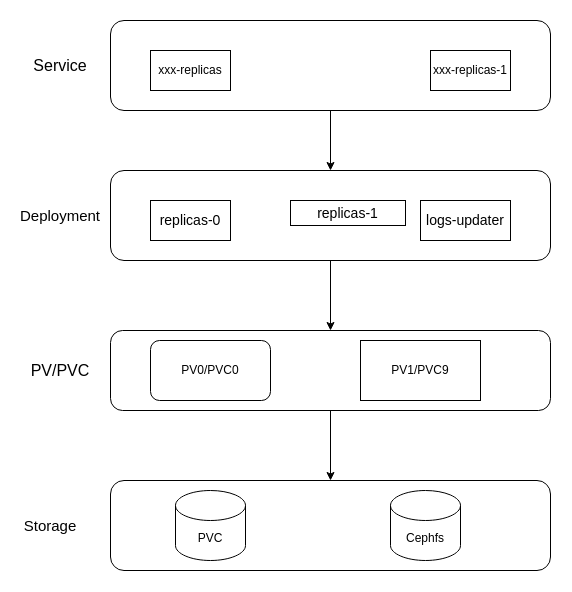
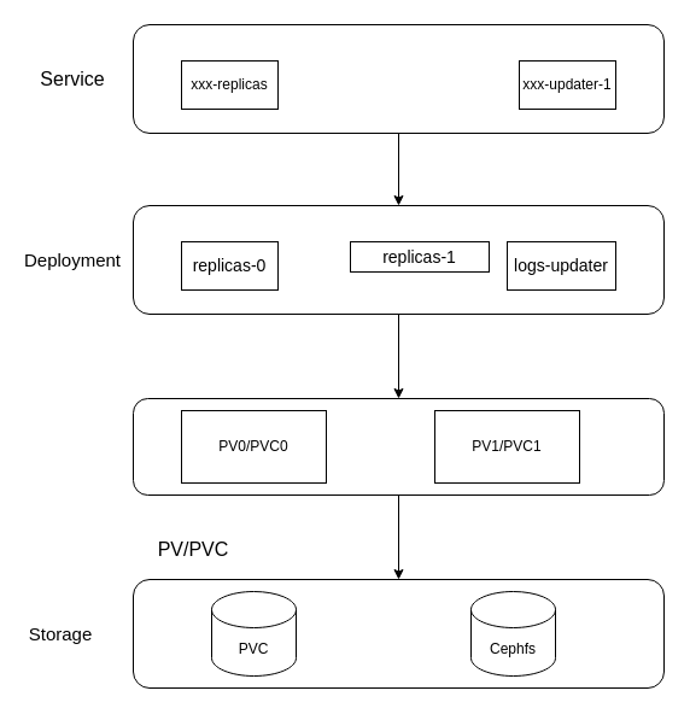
- <mxCell id="21" value="xxx-replicas-1" style="rounded=0;whiteSpace=wrap;html=1;" vertex="1" parent="1"><mxGeometry x="430" y="50" width="80" height="40" as="geometry" /></mxCell>
+ <mxCell id="21" value="xxx-updater-1" style="rounded=0;whiteSpace=wrap;html=1;" vertex="1" parent="1"><mxGeometry x="430" y="50" width="80" height="40" as="geometry" /></mxCell>
- <mxCell id="16" value="&lt;font style=&quot;font-size: 16px;&quot;&gt;PV/PVC&lt;/font&gt;" style="text;html=1;strokeColor=none;fillColor=none;align=center;verticalAlign=middle;whiteSpace=wrap;rounded=0;" vertex="1" parent="1"><mxGeometry x="30" y="355" width="60" height="30" as="geometry" /></mxCell>
+ <mxCell id="16" value="&lt;font style=&quot;font-size: 16px;&quot;&gt;PV/PVC&lt;/font&gt;" style="text;html=1;strokeColor=none;fillColor=none;align=center;verticalAlign=middle;whiteSpace=wrap;rounded=0;" vertex="1" parent="1"><mxGeometry x="130" y="440" width="60" height="30" as="geometry" /></mxCell>
- <mxCell id="6" value="PV0/PVC0" style="whiteSpace=wrap;html=1;rounded=1;" vertex="1" parent="1"><mxGeometry x="150" y="340" width="120" height="60" as="geometry" /></mxCell>
+ <mxCell id="6" value="PV0/PVC0" style="rounded=0;whiteSpace=wrap;html=1;" vertex="1" parent="1"><mxGeometry x="150" y="340" width="120" height="60" as="geometry" /></mxCell>
- <mxCell id="7" value="PV1/PVC9" style="rounded=0;whiteSpace=wrap;html=1;" vertex="1" parent="1"><mxGeometry x="360" y="340" width="120" height="60" as="geometry" /></mxCell>
+ <mxCell id="7" value="PV1/PVC1" style="rounded=0;whiteSpace=wrap;html=1;" vertex="1" parent="1"><mxGeometry x="360" y="340" width="120" height="60" as="geometry" /></mxCell>
